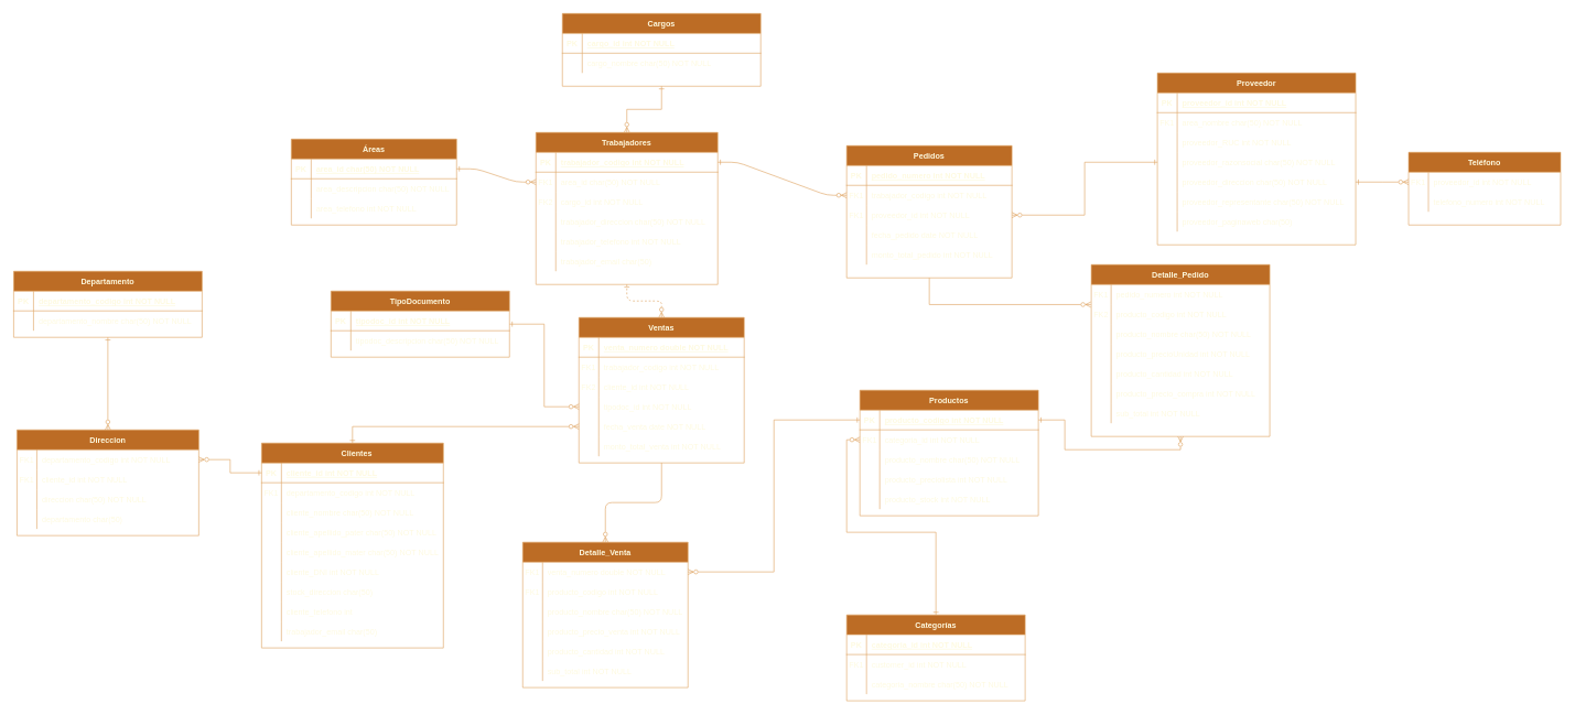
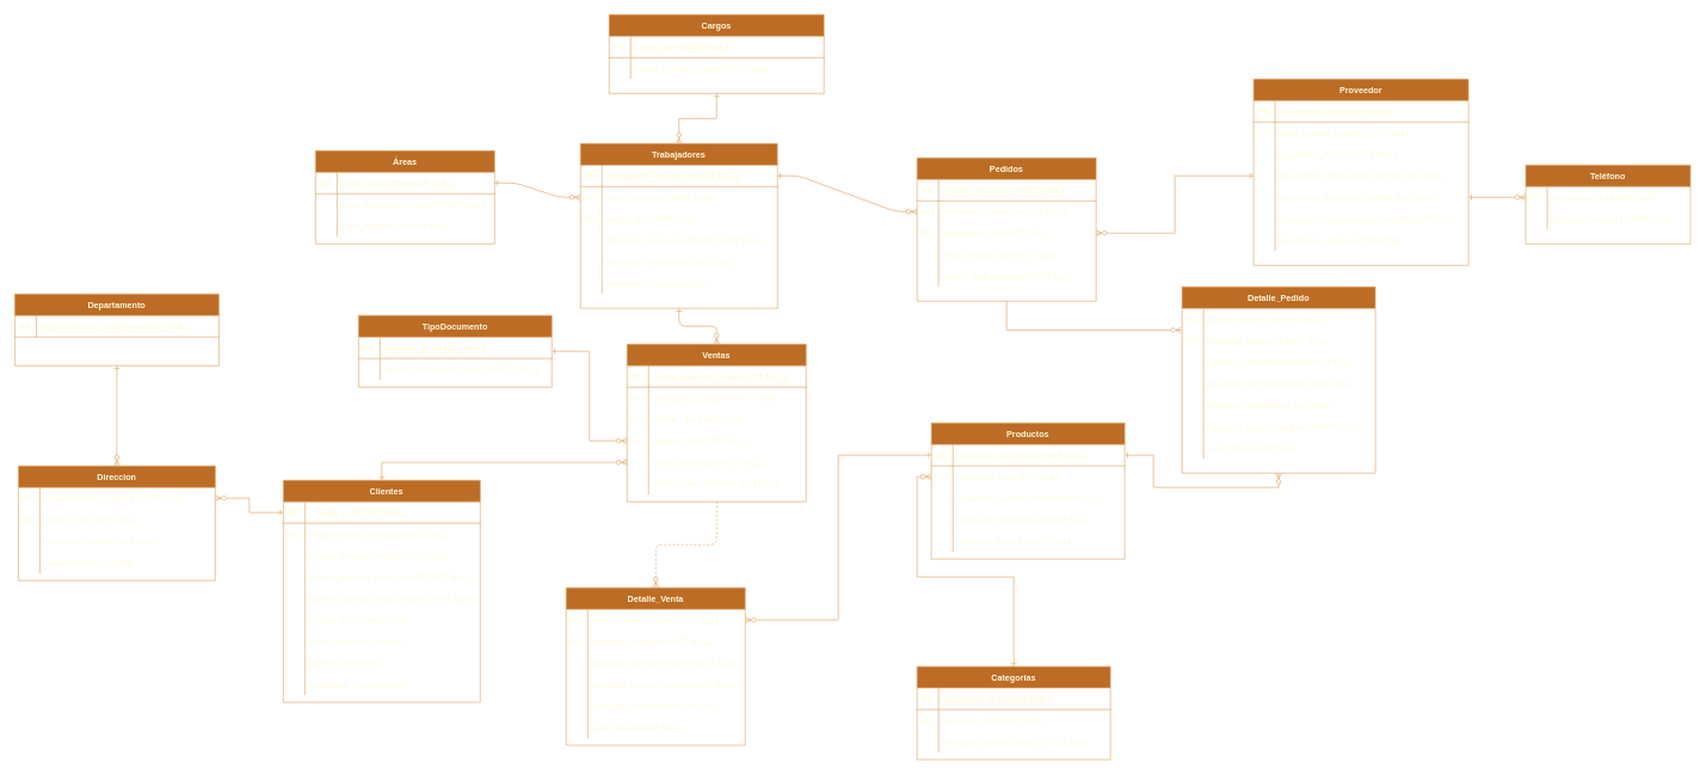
- <mxCell id="4" style="edgeStyle=orthogonalEdgeStyle;rounded=1;orthogonalLoop=1;jettySize=auto;html=1;entryX=0.5;entryY=0;entryDx=0;entryDy=0;endArrow=ERzeroToMany;endFill=0;startArrow=ERone;startFill=0;labelBackgroundColor=none;fontColor=default;strokeColor=#DDA15E;exitX=0.5;exitY=1;exitDx=0;exitDy=0;dashed=1;" parent="1" source="5" target="35" edge="1"><mxGeometry relative="1" as="geometry"><mxPoint x="730" y="370" as="sourcePoint" /></mxGeometry></mxCell>
+ <mxCell id="4" style="edgeStyle=orthogonalEdgeStyle;rounded=1;orthogonalLoop=1;jettySize=auto;html=1;entryX=0.5;entryY=0;entryDx=0;entryDy=0;endArrow=ERzeroToMany;endFill=0;startArrow=ERone;startFill=0;labelBackgroundColor=none;fontColor=default;strokeColor=#DDA15E;exitX=0.5;exitY=1;exitDx=0;exitDy=0;" parent="1" source="5" target="35" edge="1"><mxGeometry relative="1" as="geometry"><mxPoint x="730" y="370" as="sourcePoint" /></mxGeometry></mxCell>
- <mxCell id="224" value="departamento_nombre char(50) NOT NULL" style="shape=partialRectangle;overflow=hidden;connectable=0;fillColor=none;top=0;left=0;bottom=0;right=0;align=left;spacingLeft=6;labelBackgroundColor=none;strokeColor=#DDA15E;fontColor=#FEFAE0;" parent="222" vertex="1"><mxGeometry x="30" width="255" height="30" as="geometry"><mxRectangle width="255" height="30" as="alternateBounds" /></mxGeometry></mxCell>
+ <mxCell id="46" value="FK3" style="shape=partialRectangle;overflow=hidden;connectable=0;fillColor=none;top=0;left=0;bottom=0;right=0;labelBackgroundColor=none;strokeColor=#DDA15E;fontColor=#FEFAE0;" parent="45" vertex="1"><mxGeometry width="30" height="30" as="geometry"><mxRectangle width="30" height="30" as="alternateBounds" /></mxGeometry></mxCell>
- <mxCell id="34" value="" style="edgeStyle=orthogonalEdgeStyle;rounded=1;orthogonalLoop=1;jettySize=auto;html=1;endArrow=ERzeroToMany;endFill=0;labelBackgroundColor=none;fontColor=default;strokeColor=#DDA15E;" parent="1" source="35" target="54" edge="1"><mxGeometry relative="1" as="geometry" /></mxCell>
+ <mxCell id="34" value="" style="edgeStyle=orthogonalEdgeStyle;rounded=1;orthogonalLoop=1;jettySize=auto;html=1;endArrow=ERzeroToMany;endFill=0;labelBackgroundColor=none;fontColor=default;strokeColor=#DDA15E;dashed=1;" parent="1" source="35" target="54" edge="1"><mxGeometry relative="1" as="geometry" /></mxCell>
